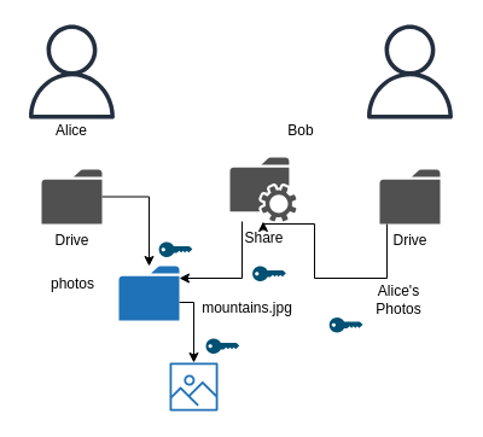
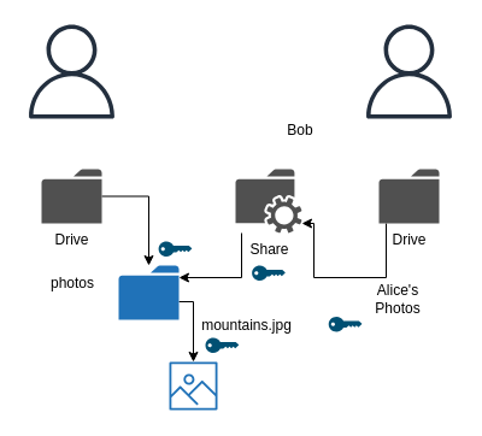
- <mxCell id="3" value="Alice" style="text;html=1;strokeColor=none;fillColor=none;align=center;verticalAlign=middle;whiteSpace=wrap;rounded=0;" parent="1" vertex="1"><mxGeometry x="39" y="98" width="40" height="20" as="geometry" /></mxCell>
- <mxCell id="18" value="Share" style="pointerEvents=1;shadow=0;dashed=0;html=1;strokeColor=none;fillColor=#505050;labelPosition=center;verticalLabelPosition=bottom;verticalAlign=top;outlineConnect=0;align=center;shape=mxgraph.office.services.network_file_share_service;" vertex="1" parent="1"><mxGeometry x="190" y="130" width="55" height="53" as="geometry" /></mxCell>
+ <mxCell id="18" value="Share" style="pointerEvents=1;shadow=0;dashed=0;html=1;strokeColor=none;fillColor=#505050;labelPosition=center;verticalLabelPosition=bottom;verticalAlign=top;outlineConnect=0;align=center;shape=mxgraph.office.services.network_file_share_service;" vertex="1" parent="1"><mxGeometry x="195" y="140" width="55" height="53" as="geometry" /></mxCell>
- <mxCell id="10" value="mountains.jpg" style="text;html=1;strokeColor=none;fillColor=none;align=center;verticalAlign=middle;whiteSpace=wrap;rounded=0;" parent="1" vertex="1"><mxGeometry x="158.89" y="245" width="91.11" height="20" as="geometry" /></mxCell>
+ <mxCell id="10" value="mountains.jpg" style="text;html=1;strokeColor=none;fillColor=none;align=center;verticalAlign=middle;whiteSpace=wrap;rounded=0;" parent="1" vertex="1"><mxGeometry x="158.89" y="260" width="91.11" height="20" as="geometry" /></mxCell>
